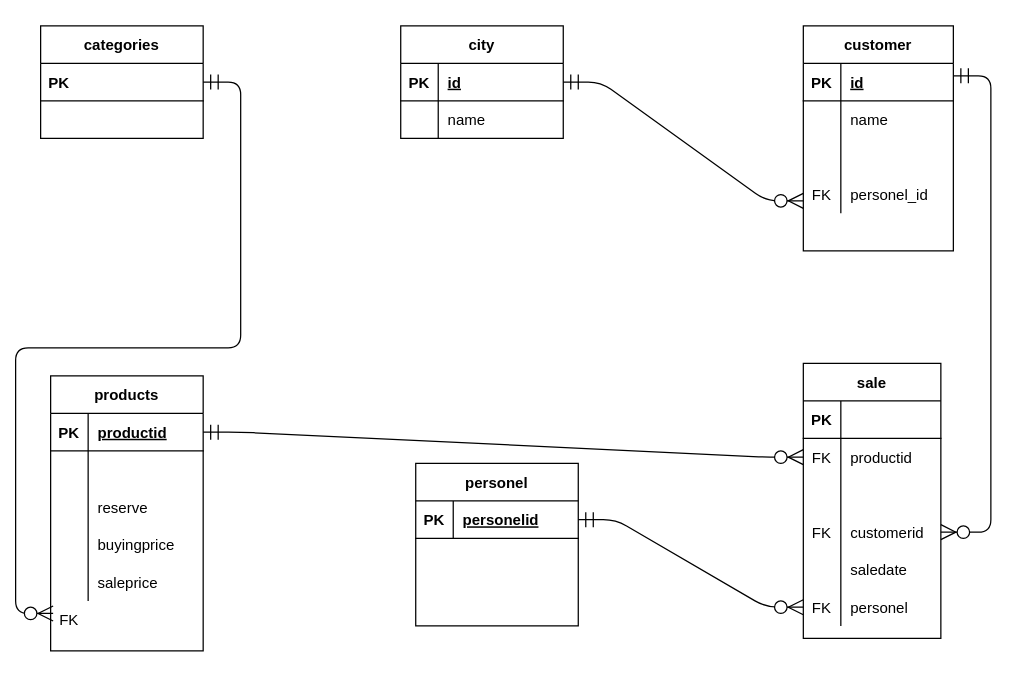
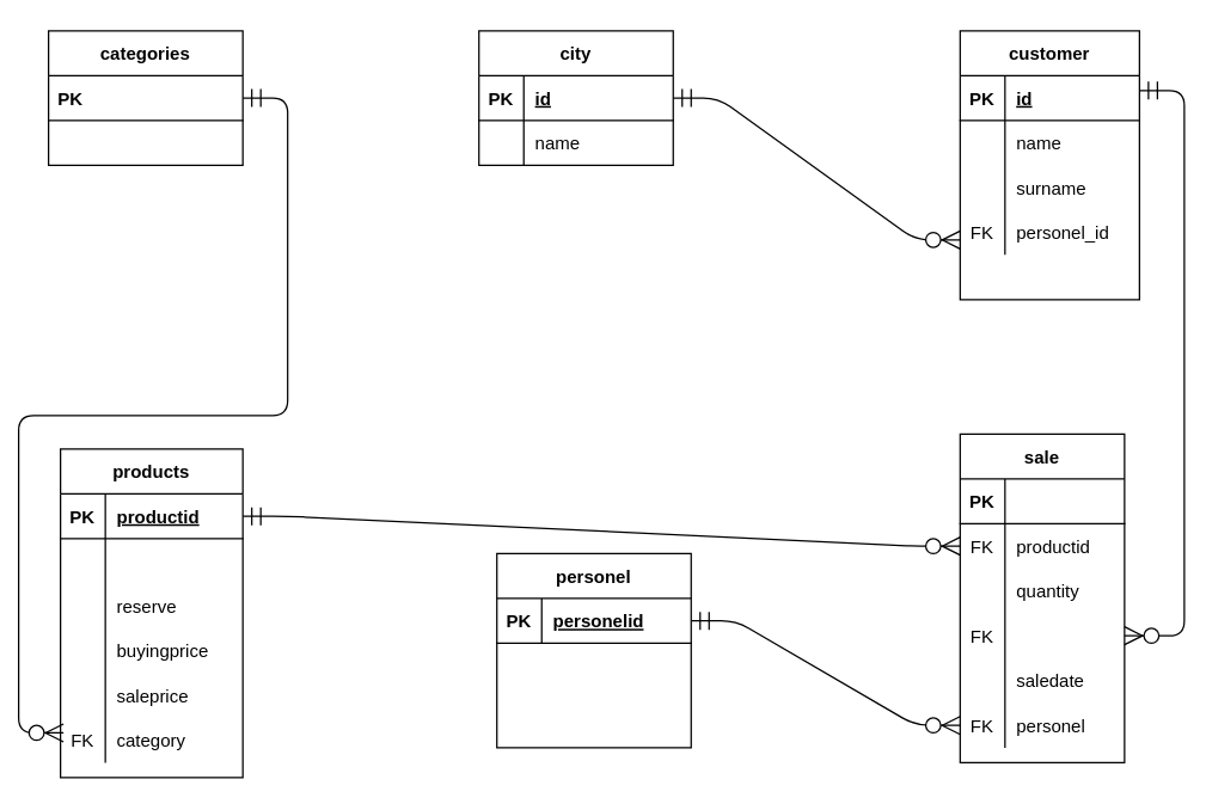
+ <mxCell id="23" value="surname" style="shape=partialRectangle;connectable=0;fillColor=none;top=0;left=0;bottom=0;right=0;align=left;spacingLeft=6;overflow=hidden;" vertex="1" parent="21"><mxGeometry x="30" width="90" height="30" as="geometry" /></mxCell>
+ <mxCell id="63" value="quantity" style="shape=partialRectangle;connectable=0;fillColor=none;top=0;left=0;bottom=0;right=0;align=left;spacingLeft=6;overflow=hidden;" vertex="1" parent="61"><mxGeometry x="30" width="80" height="30" as="geometry" /></mxCell>
- <mxCell id="66" value="customerid" style="shape=partialRectangle;connectable=0;fillColor=none;top=0;left=0;bottom=0;right=0;align=left;spacingLeft=6;overflow=hidden;" vertex="1" parent="64"><mxGeometry x="30" width="80" height="30" as="geometry" /></mxCell>
+ <mxCell id="54" value="category" style="shape=partialRectangle;connectable=0;fillColor=none;top=0;left=0;bottom=0;right=0;align=left;spacingLeft=6;overflow=hidden;" vertex="1" parent="52"><mxGeometry x="30" width="92" height="30" as="geometry" /></mxCell>
